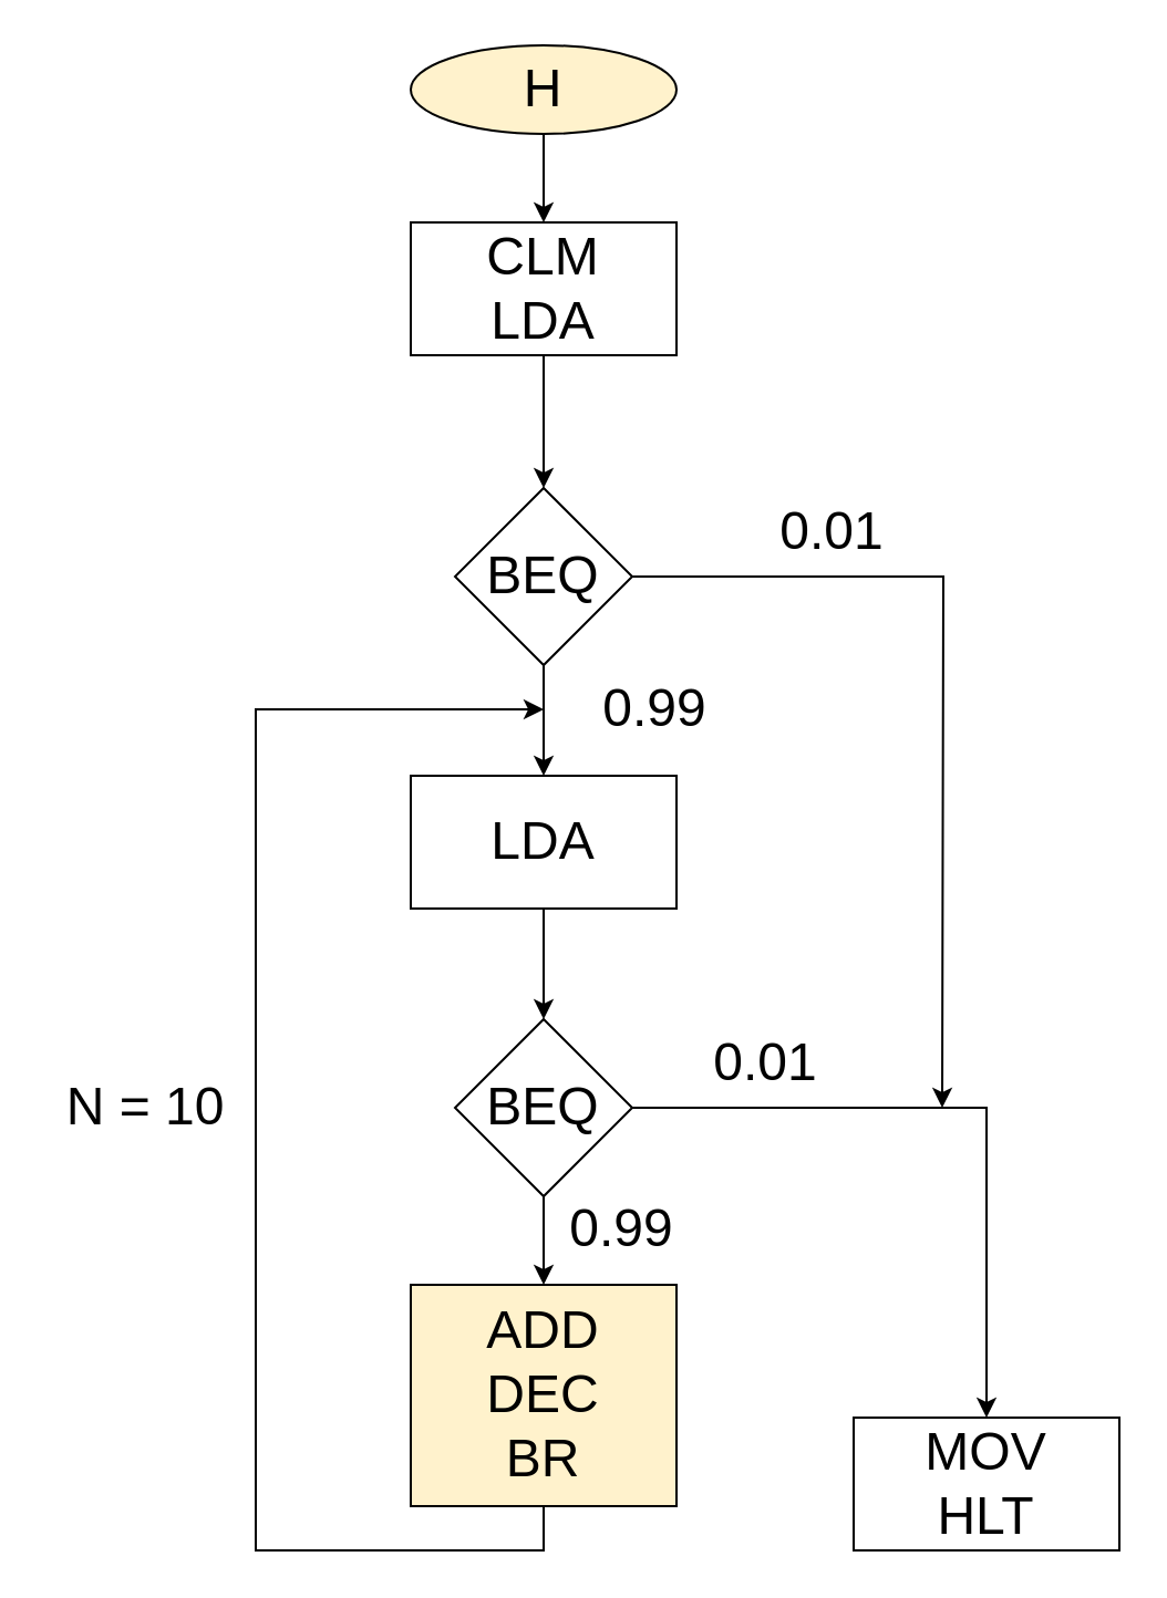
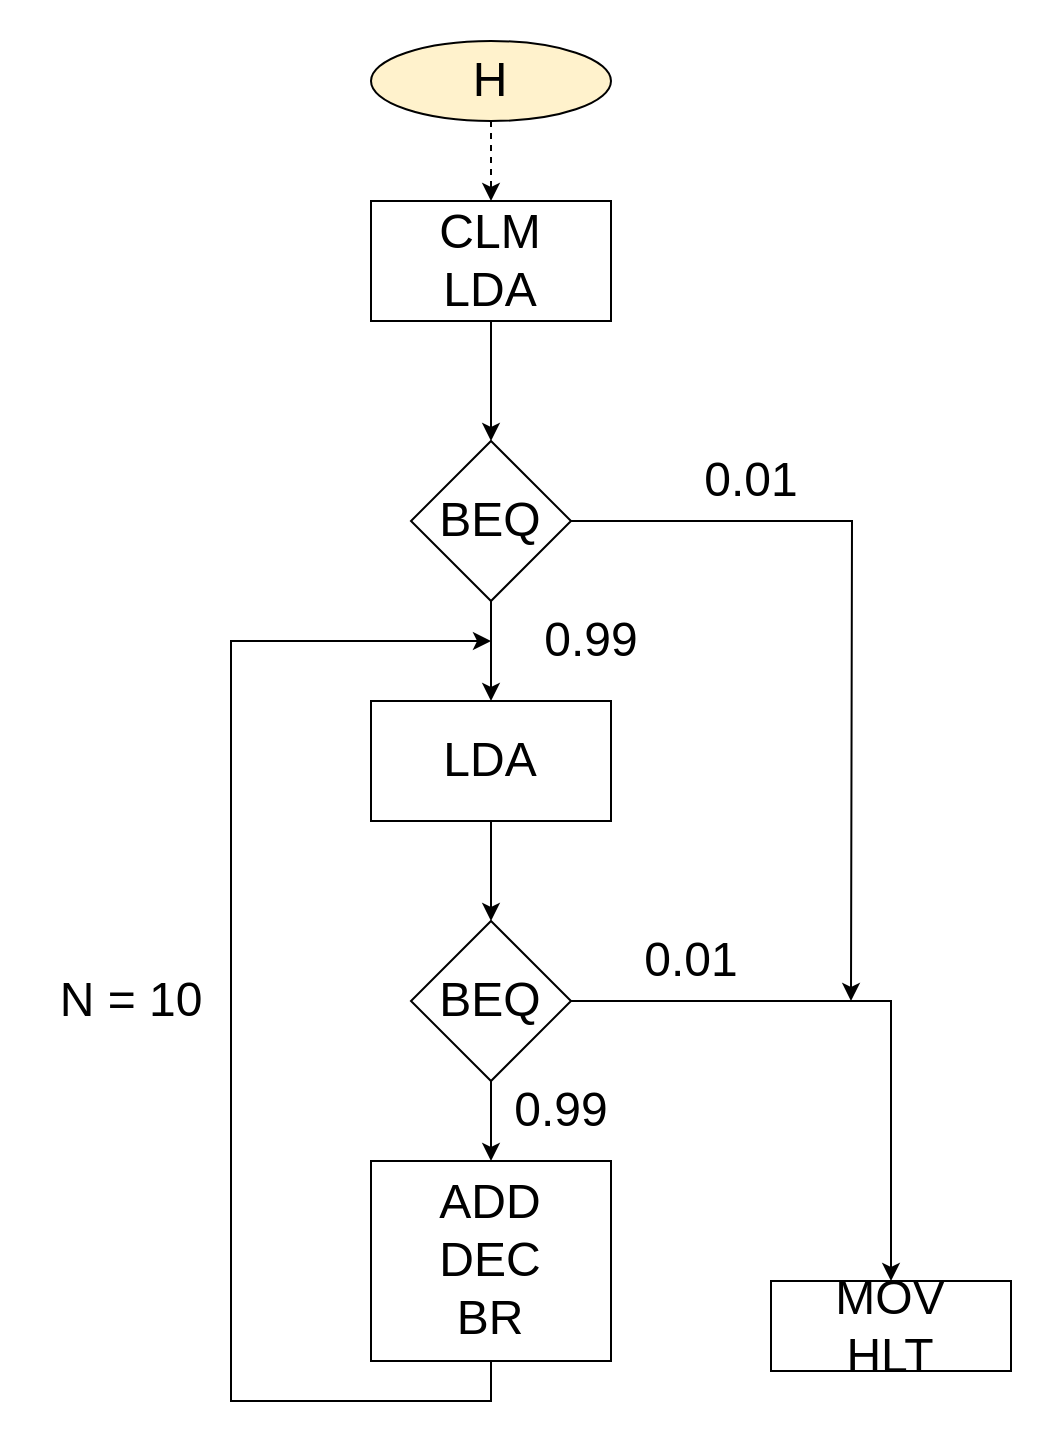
- <mxCell id="2" style="edgeStyle=orthogonalEdgeStyle;rounded=0;orthogonalLoop=1;jettySize=auto;html=1;exitX=0.5;exitY=1;exitDx=0;exitDy=0;entryX=0.5;entryY=0;entryDx=0;entryDy=0;fontSize=24;" edge="1" parent="1" source="3" target="5"><mxGeometry relative="1" as="geometry" /></mxCell>
+ <mxCell id="2" style="edgeStyle=orthogonalEdgeStyle;rounded=0;orthogonalLoop=1;jettySize=auto;html=1;exitX=0.5;exitY=1;exitDx=0;exitDy=0;entryX=0.5;entryY=0;entryDx=0;entryDy=0;fontSize=24;dashed=1;" edge="1" parent="1" source="3" target="5"><mxGeometry relative="1" as="geometry" /></mxCell>
- <mxCell id="15" value="ADD&lt;br&gt;DEC&lt;br&gt;BR" style="rounded=0;whiteSpace=wrap;html=1;fontSize=24;fillColor=#fff2cc;" vertex="1" parent="1"><mxGeometry x="185" y="580" width="120" height="100" as="geometry" /></mxCell>
+ <mxCell id="15" value="ADD&lt;br&gt;DEC&lt;br&gt;BR" style="rounded=0;whiteSpace=wrap;html=1;fontSize=24;" vertex="1" parent="1"><mxGeometry x="185" y="580" width="120" height="100" as="geometry" /></mxCell>
- <mxCell id="16" value="MOV&lt;br&gt;HLT" style="rounded=0;whiteSpace=wrap;html=1;fontSize=24;" vertex="1" parent="1"><mxGeometry x="385" y="640" width="120" height="60" as="geometry" /></mxCell>
+ <mxCell id="16" value="MOV&lt;br&gt;HLT" style="rounded=0;whiteSpace=wrap;html=1;fontSize=24;" vertex="1" parent="1"><mxGeometry x="385" y="640" width="120" height="45" as="geometry" /></mxCell>
